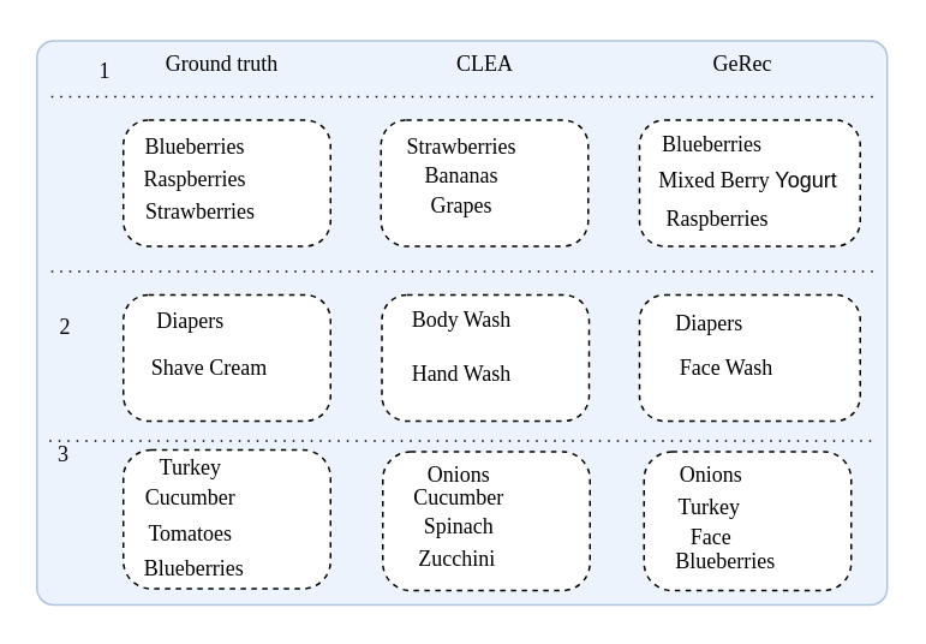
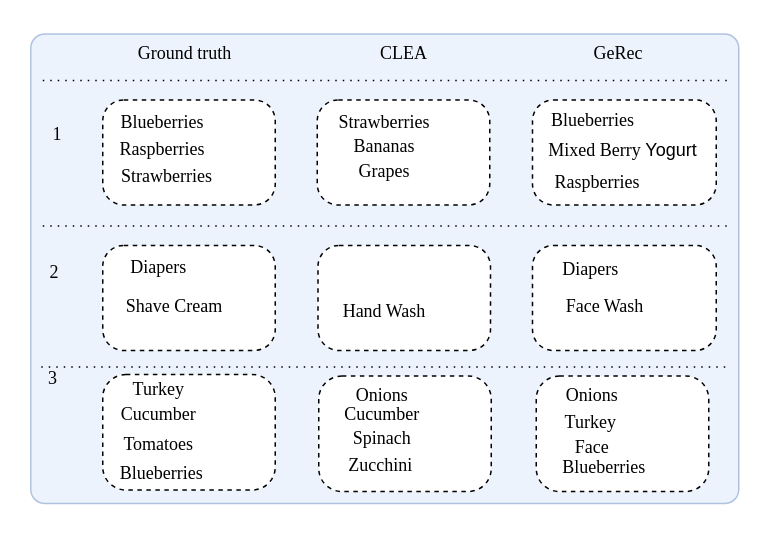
- <mxCell id="8" value="&lt;font face=&quot;Comic Sans MS&quot;&gt;1&lt;/font&gt;" style="text;strokeColor=none;align=center;fillColor=none;html=1;verticalAlign=middle;whiteSpace=wrap;rounded=0;" parent="1" vertex="1"><mxGeometry x="48" y="24" width="20" height="30" as="geometry" /></mxCell>
+ <mxCell id="8" value="&lt;font face=&quot;Comic Sans MS&quot;&gt;1&lt;/font&gt;" style="text;strokeColor=none;align=center;fillColor=none;html=1;verticalAlign=middle;whiteSpace=wrap;rounded=0;" parent="1" vertex="1"><mxGeometry x="28" y="74" width="20" height="30" as="geometry" /></mxCell>
- <mxCell id="32" value="&lt;font face=&quot;Comic Sans MS&quot;&gt;Body Wash&lt;/font&gt;" style="text;strokeColor=none;align=center;fillColor=none;html=1;verticalAlign=middle;whiteSpace=wrap;rounded=0;" vertex="1" parent="1"><mxGeometry x="215" y="162" width="82" height="30" as="geometry" /></mxCell>
